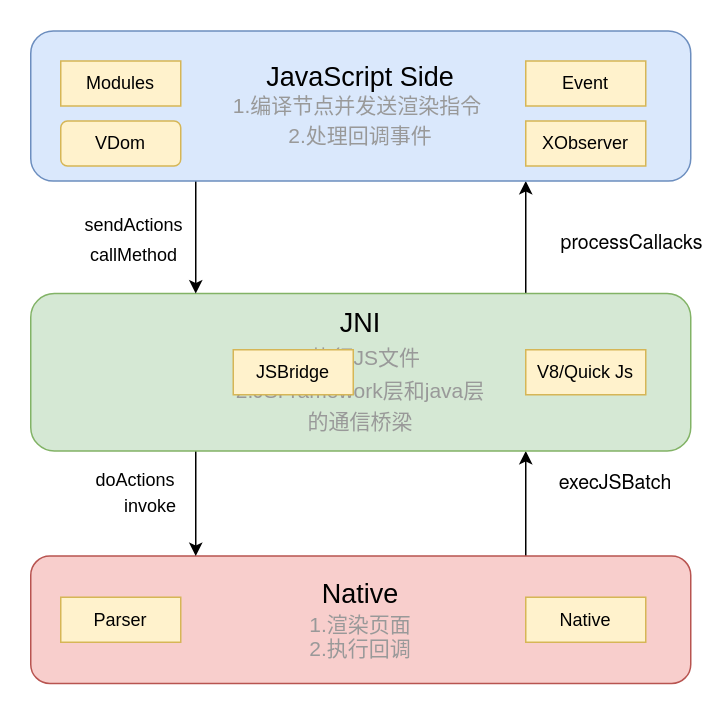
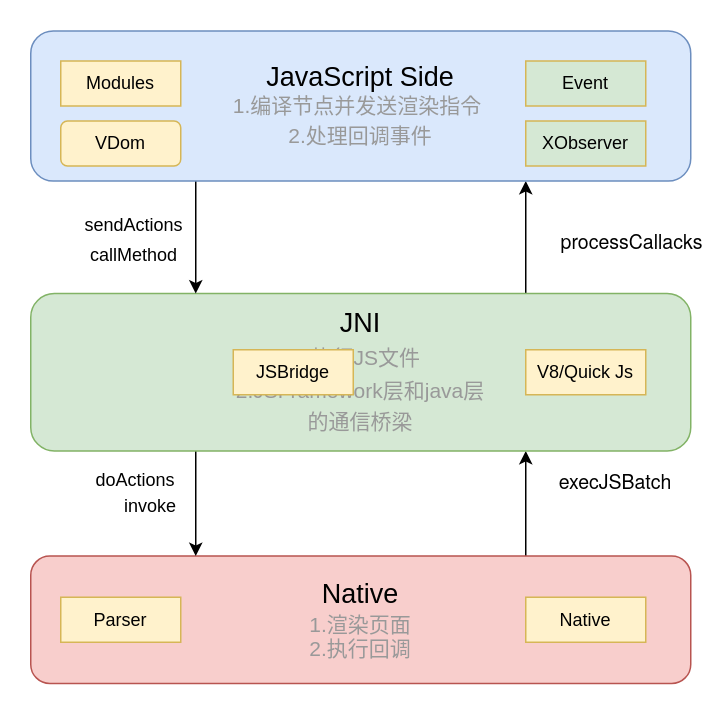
- <mxCell id="13" value="Event" style="rounded=0;whiteSpace=wrap;html=1;strokeColor=#d6b656;fillColor=#fff2cc;" parent="1" vertex="1"><mxGeometry x="350" y="40" width="80" height="30" as="geometry" /></mxCell>
+ <mxCell id="13" value="Event" style="rounded=0;whiteSpace=wrap;html=1;strokeColor=#d6b656;fillColor=#d5e8d4;" parent="1" vertex="1"><mxGeometry x="350" y="40" width="80" height="30" as="geometry" /></mxCell>
- <mxCell id="14" value="XObserver" style="rounded=0;whiteSpace=wrap;html=1;fillColor=#fff2cc;strokeColor=#d6b656;" parent="1" vertex="1"><mxGeometry x="350" y="80" width="80" height="30" as="geometry" /></mxCell>
+ <mxCell id="14" value="XObserver" style="rounded=0;whiteSpace=wrap;html=1;fillColor=#d5e8d4;strokeColor=#d6b656;" parent="1" vertex="1"><mxGeometry x="350" y="80" width="80" height="30" as="geometry" /></mxCell>
